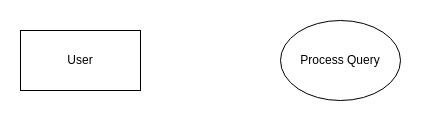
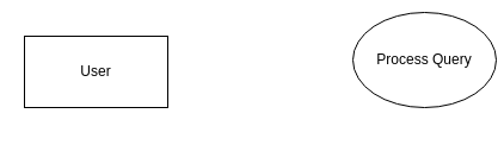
- <mxCell id="3" value="Process Query" style="ellipse;whiteSpace=wrap;html=1;" vertex="1" parent="1"><mxGeometry x="280" y="20" width="120" height="80" as="geometry" /></mxCell>
+ <mxCell id="3" value="Process Query" style="ellipse;whiteSpace=wrap;html=1;" vertex="1" parent="1"><mxGeometry x="295" y="10" width="120" height="80" as="geometry" /></mxCell>
